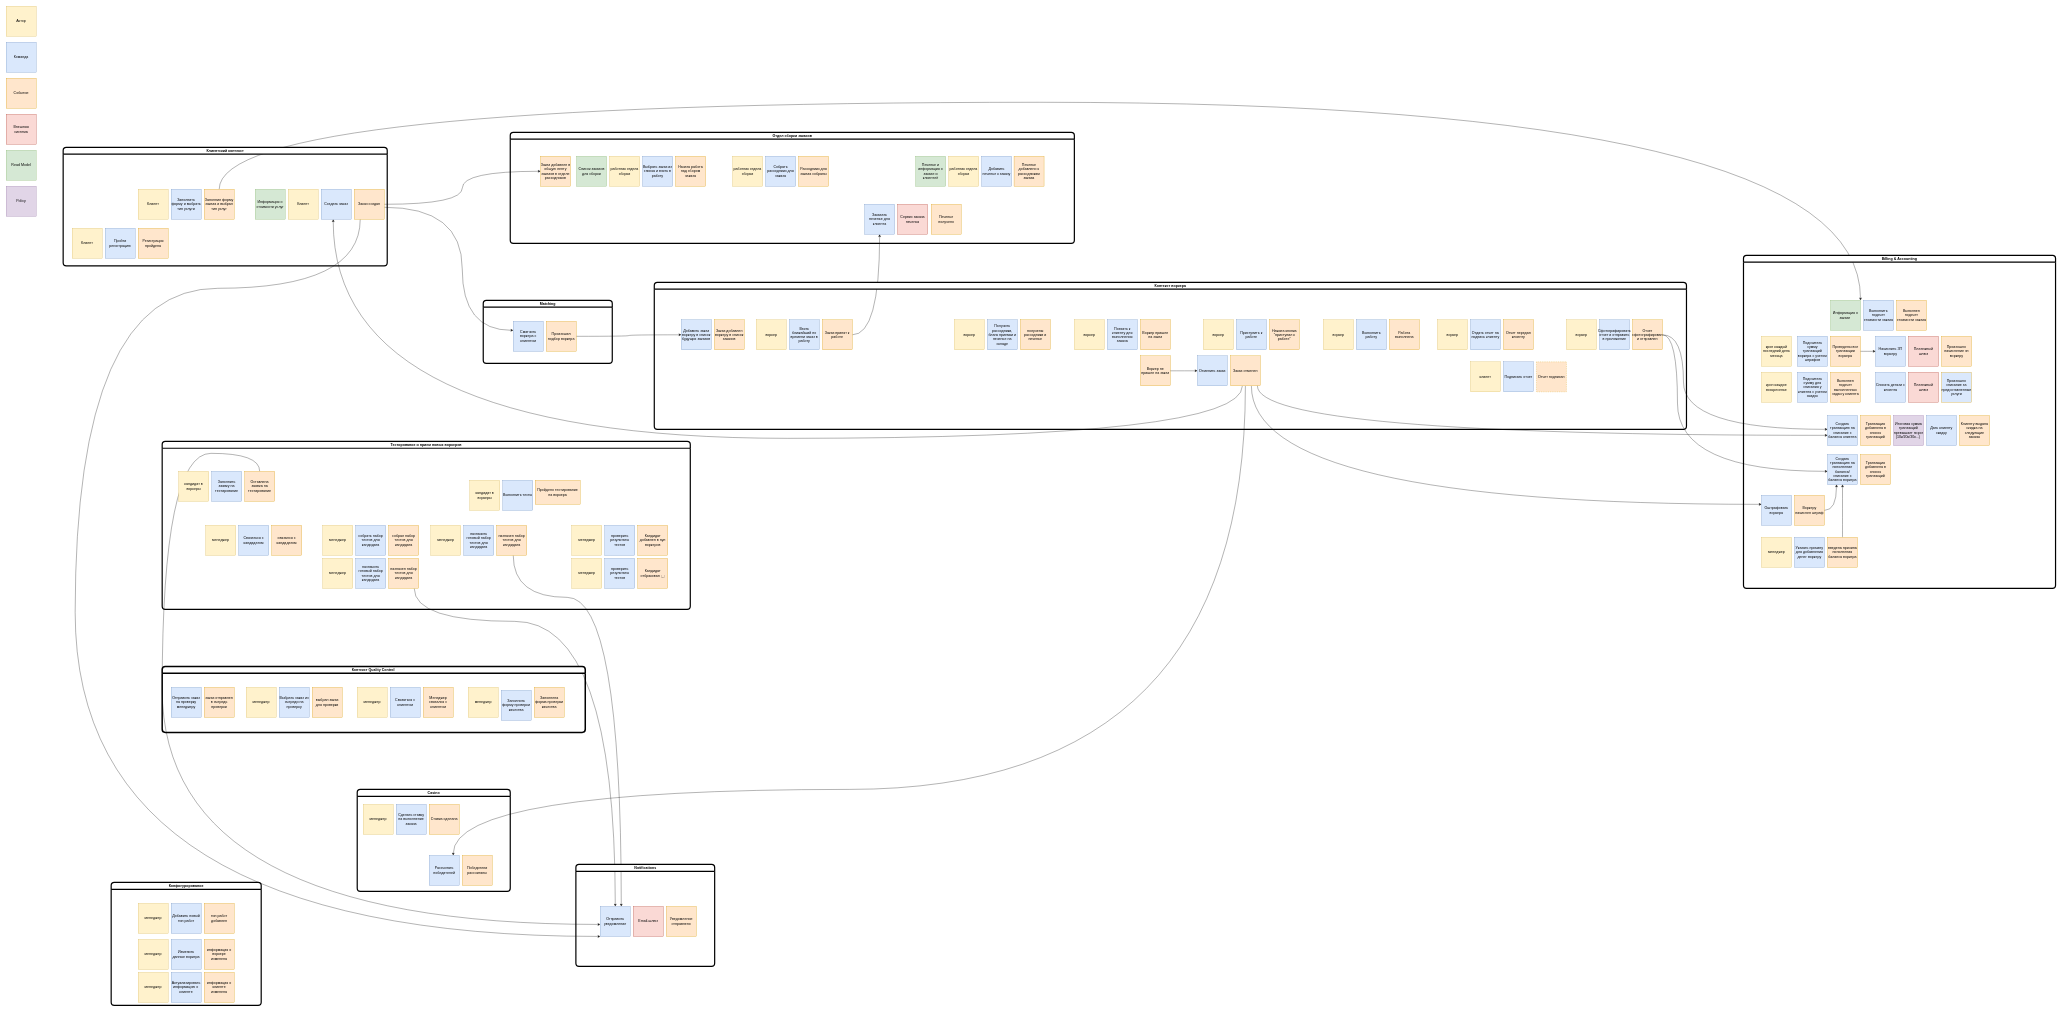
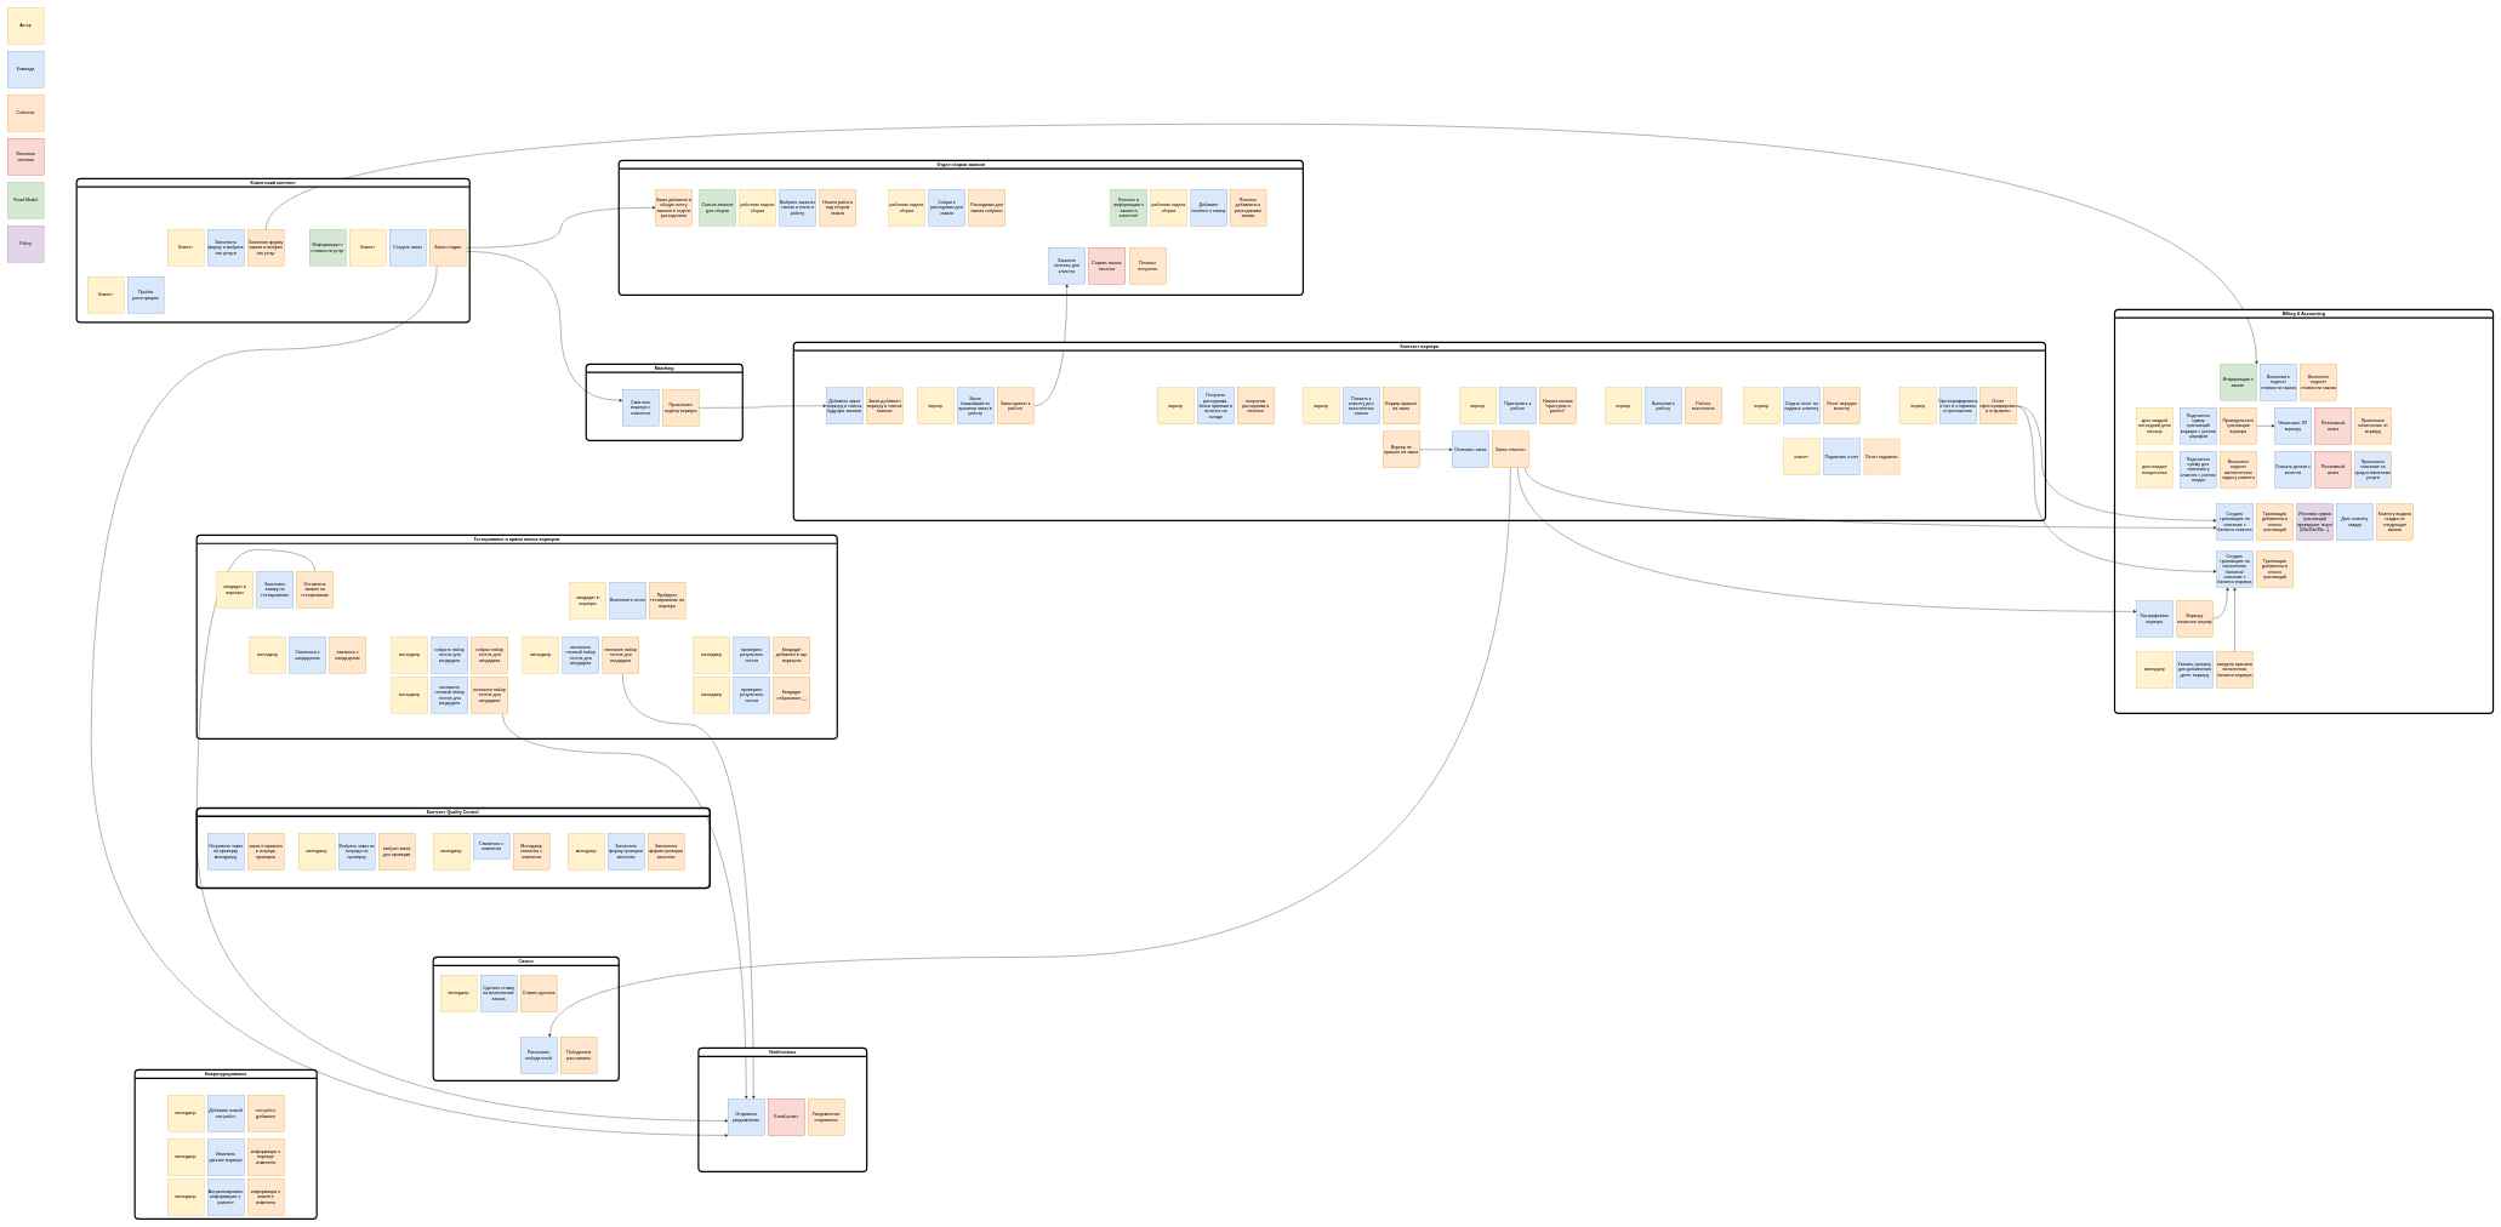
- <mxCell id="9" style="edgeStyle=orthogonalEdgeStyle;curved=1;rounded=0;orthogonalLoop=1;jettySize=auto;html=1;" edge="1" parent="1" source="122" target="52"><mxGeometry relative="1" as="geometry"><Array as="points"><mxPoint x="4140" y="1460" /><mxPoint x="1110" y="1460" /></Array></mxGeometry></mxCell>
- <mxCell id="55" value="Регистрация пройдена" style="rounded=0;whiteSpace=wrap;html=1;fillColor=#ffe6cc;strokeColor=#d79b00;" vertex="1" parent="47"><mxGeometry x="250" y="270" width="100" height="100" as="geometry" /></mxCell>
- <mxCell id="23" value="Пройдено тестирование на воркера" style="rounded=0;whiteSpace=wrap;html=1;fillColor=#ffe6cc;strokeColor=#d79b00;" parent="22" vertex="1"><mxGeometry x="1243" y="130" width="150" height="80" as="geometry" /></mxCell>
+ <mxCell id="23" value="Пройдено тестирование на воркера" style="rounded=0;whiteSpace=wrap;html=1;fillColor=#ffe6cc;strokeColor=#d79b00;" parent="22" vertex="1"><mxGeometry x="1243" y="130" width="100" height="100" as="geometry" /></mxCell>
- <mxCell id="67" value="Связаться с клиентом" style="rounded=0;whiteSpace=wrap;html=1;fillColor=#dae8fc;strokeColor=#6c8ebf;" vertex="1" parent="58"><mxGeometry x="760" y="70" width="100" height="100" as="geometry" /></mxCell>
+ <mxCell id="67" value="Связаться с клиентом" style="rounded=0;whiteSpace=wrap;html=1;fillColor=#dae8fc;strokeColor=#6c8ebf;" vertex="1" parent="58"><mxGeometry x="760" y="70" width="100" height="70" as="geometry" /></mxCell>
- <mxCell id="69" value="Заполнить форму проверки качества" style="rounded=0;whiteSpace=wrap;html=1;fillColor=#dae8fc;strokeColor=#6c8ebf;" vertex="1" parent="58"><mxGeometry x="1130" y="80" width="100" height="100" as="geometry" /></mxCell>
+ <mxCell id="69" value="Заполнить форму проверки качества" style="rounded=0;whiteSpace=wrap;html=1;fillColor=#dae8fc;strokeColor=#6c8ebf;" vertex="1" parent="58"><mxGeometry x="1130" y="70" width="100" height="100" as="geometry" /></mxCell>
